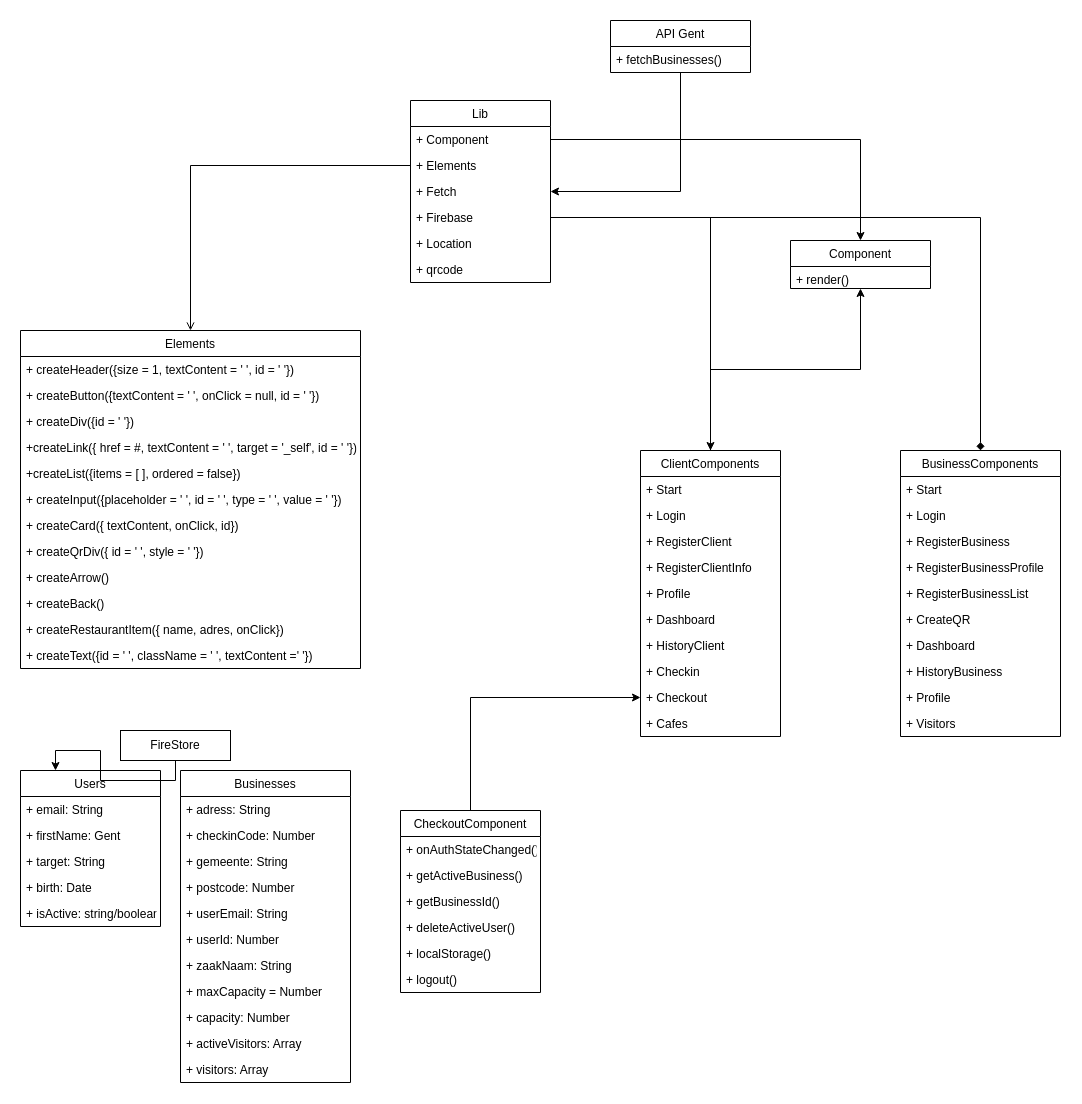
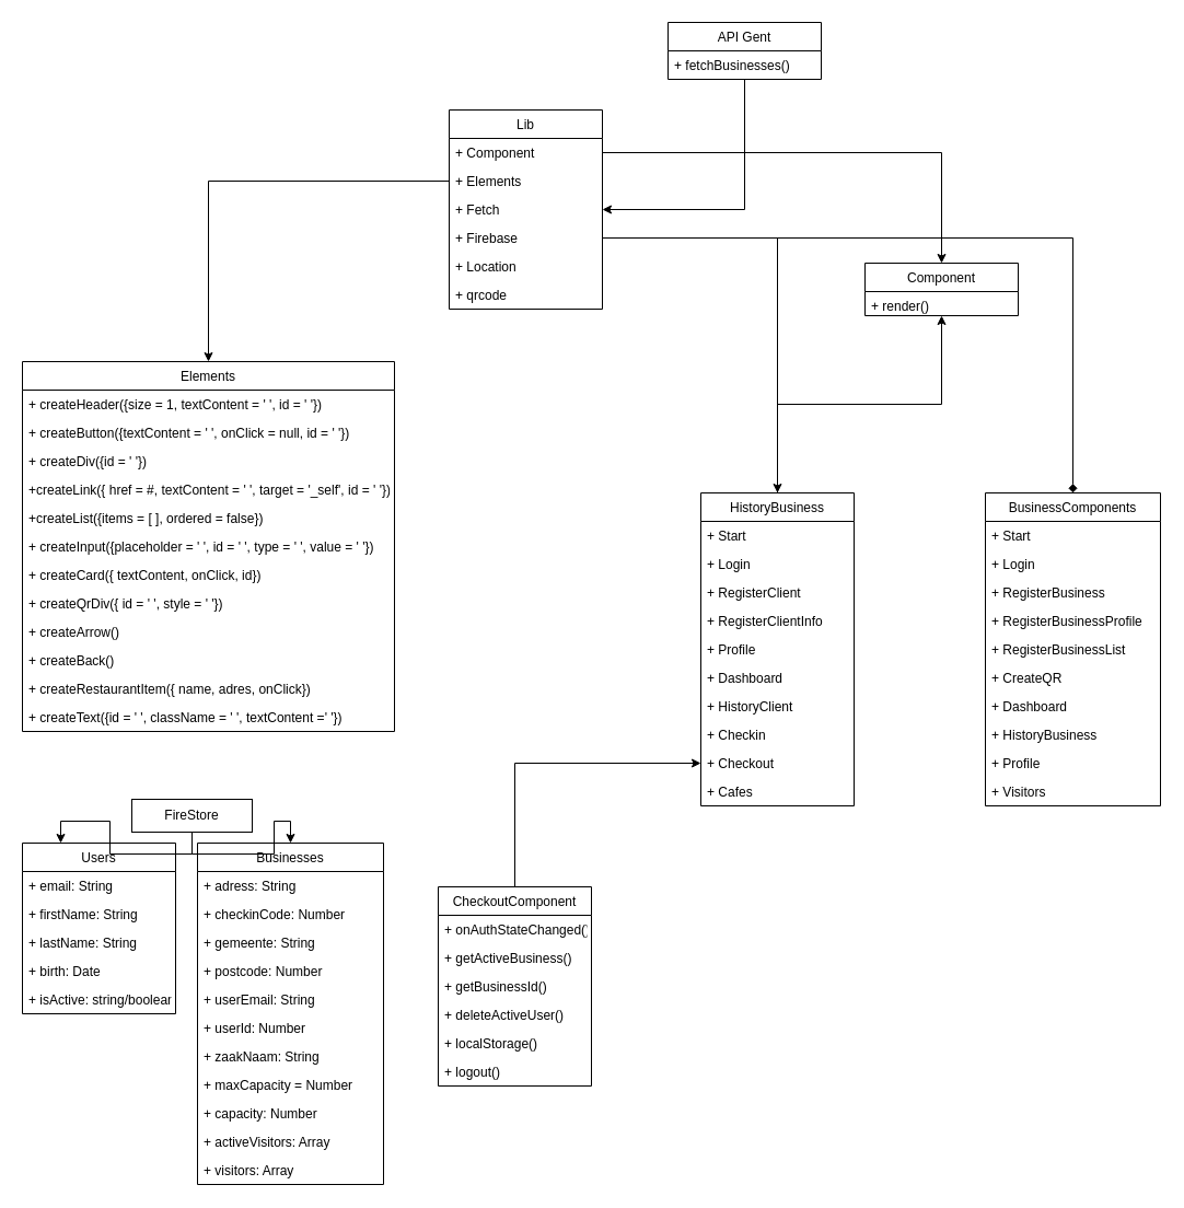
- <mxCell id="77" style="edgeStyle=orthogonalEdgeStyle;rounded=0;orthogonalLoop=1;jettySize=auto;html=1;entryX=0.5;entryY=0;entryDx=0;entryDy=0;endArrow=open;" parent="1" source="71" target="2" edge="1"><mxGeometry relative="1" as="geometry" /></mxCell>
+ <mxCell id="77" style="edgeStyle=orthogonalEdgeStyle;rounded=0;orthogonalLoop=1;jettySize=auto;html=1;entryX=0.5;entryY=0;entryDx=0;entryDy=0;" parent="1" source="71" target="2" edge="1"><mxGeometry relative="1" as="geometry" /></mxCell>
- <mxCell id="39" value="ClientComponents" style="swimlane;fontStyle=0;childLayout=stackLayout;horizontal=1;startSize=26;horizontalStack=0;resizeParent=1;resizeParentMax=0;resizeLast=0;collapsible=1;marginBottom=0;" parent="1" vertex="1"><mxGeometry x="640" y="450" width="140" height="286" as="geometry" /></mxCell>
+ <mxCell id="39" value="HistoryBusiness" style="swimlane;fontStyle=0;childLayout=stackLayout;horizontal=1;startSize=26;horizontalStack=0;resizeParent=1;resizeParentMax=0;resizeLast=0;collapsible=1;marginBottom=0;" parent="1" vertex="1"><mxGeometry x="640" y="450" width="140" height="286" as="geometry" /></mxCell>
+ <mxCell id="34" style="edgeStyle=orthogonalEdgeStyle;rounded=0;orthogonalLoop=1;jettySize=auto;html=1;" parent="1" source="35" target="21" edge="1"><mxGeometry relative="1" as="geometry" /></mxCell>
- <mxCell id="17" value="+ firstName: Gent" style="text;strokeColor=none;fillColor=none;align=left;verticalAlign=top;spacingLeft=4;spacingRight=4;overflow=hidden;rotatable=0;points=[[0,0.5],[1,0.5]];portConstraint=eastwest;" parent="15" vertex="1"><mxGeometry y="52" width="140" height="26" as="geometry" /></mxCell>
+ <mxCell id="17" value="+ firstName: String" style="text;strokeColor=none;fillColor=none;align=left;verticalAlign=top;spacingLeft=4;spacingRight=4;overflow=hidden;rotatable=0;points=[[0,0.5],[1,0.5]];portConstraint=eastwest;" parent="15" vertex="1"><mxGeometry y="52" width="140" height="26" as="geometry" /></mxCell>
- <mxCell id="18" value="+ target: String" style="text;strokeColor=none;fillColor=none;align=left;verticalAlign=top;spacingLeft=4;spacingRight=4;overflow=hidden;rotatable=0;points=[[0,0.5],[1,0.5]];portConstraint=eastwest;" parent="15" vertex="1"><mxGeometry y="78" width="140" height="26" as="geometry" /></mxCell>
+ <mxCell id="18" value="+ lastName: String" style="text;strokeColor=none;fillColor=none;align=left;verticalAlign=top;spacingLeft=4;spacingRight=4;overflow=hidden;rotatable=0;points=[[0,0.5],[1,0.5]];portConstraint=eastwest;" parent="15" vertex="1"><mxGeometry y="78" width="140" height="26" as="geometry" /></mxCell>
